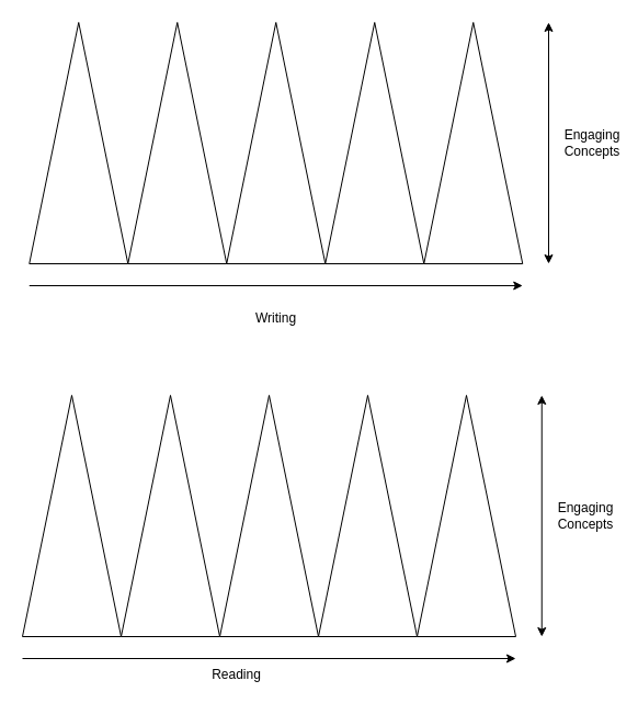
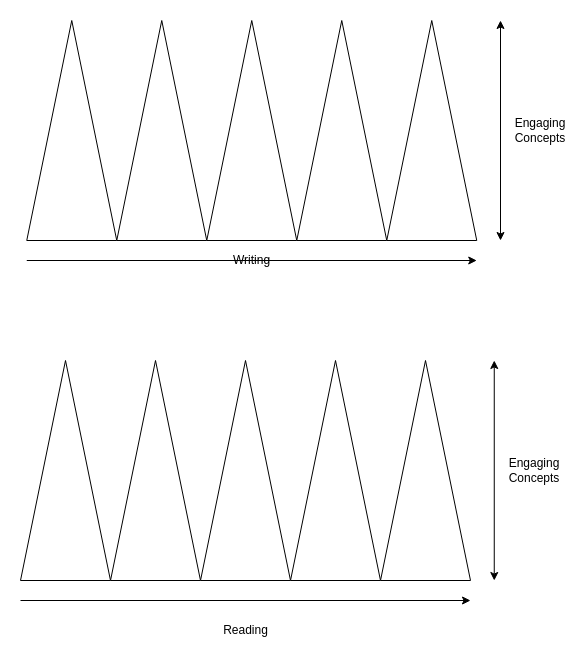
- <mxCell id="8" value="Writing" style="text;html=1;strokeColor=none;fillColor=none;align=center;verticalAlign=middle;whiteSpace=wrap;rounded=0;" parent="1" vertex="1"><mxGeometry x="178.75" y="280" width="145" height="20" as="geometry" /></mxCell>
+ <mxCell id="8" value="Writing" style="text;html=1;strokeColor=none;fillColor=none;align=center;verticalAlign=middle;whiteSpace=wrap;rounded=0;" parent="1" vertex="1"><mxGeometry x="178.75" y="250" width="145" height="20" as="geometry" /></mxCell>
- <mxCell id="17" value="Reading" style="text;html=1;strokeColor=none;fillColor=none;align=center;verticalAlign=middle;whiteSpace=wrap;rounded=0;" vertex="1" parent="1"><mxGeometry x="142.5" y="605" width="145" height="20" as="geometry" /></mxCell>
+ <mxCell id="17" value="Reading" style="text;html=1;strokeColor=none;fillColor=none;align=center;verticalAlign=middle;whiteSpace=wrap;rounded=0;" vertex="1" parent="1"><mxGeometry x="172.5" y="620" width="145" height="20" as="geometry" /></mxCell>
